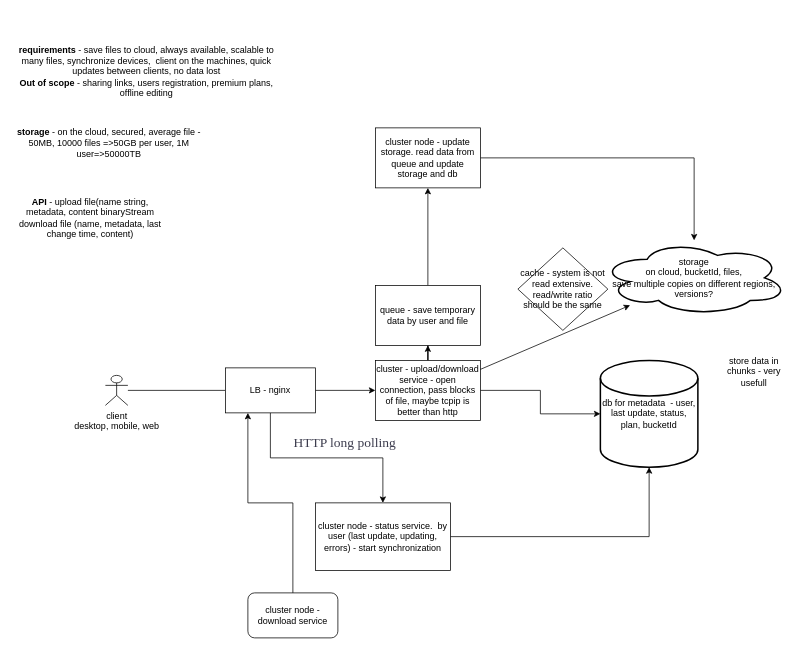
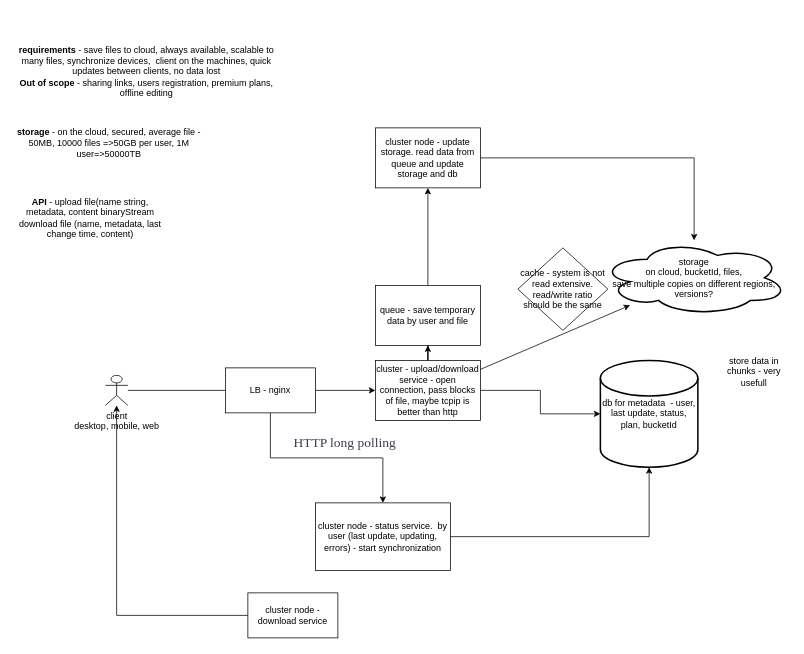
- <mxCell id="21" value="" style="edgeStyle=orthogonalEdgeStyle;rounded=0;orthogonalLoop=1;jettySize=auto;html=1;entryX=0.25;entryY=1;entryDx=0;entryDy=0;" edge="1" parent="1" source="22" target="9"><mxGeometry relative="1" as="geometry"><mxPoint x="390" y="710" as="targetPoint" /></mxGeometry></mxCell>
+ <mxCell id="21" value="" style="edgeStyle=orthogonalEdgeStyle;rounded=0;orthogonalLoop=1;jettySize=auto;html=1;" edge="1" parent="1" source="22" target="6"><mxGeometry relative="1" as="geometry"><mxPoint x="390" y="710" as="targetPoint" /></mxGeometry></mxCell>
- <mxCell id="22" value="cluster node - download service" style="whiteSpace=wrap;html=1;rounded=1;" vertex="1" parent="1"><mxGeometry x="330" y="790" width="120" height="60" as="geometry" /></mxCell>
+ <mxCell id="22" value="cluster node - download service" style="rounded=0;whiteSpace=wrap;html=1;" vertex="1" parent="1"><mxGeometry x="330" y="790" width="120" height="60" as="geometry" /></mxCell>
